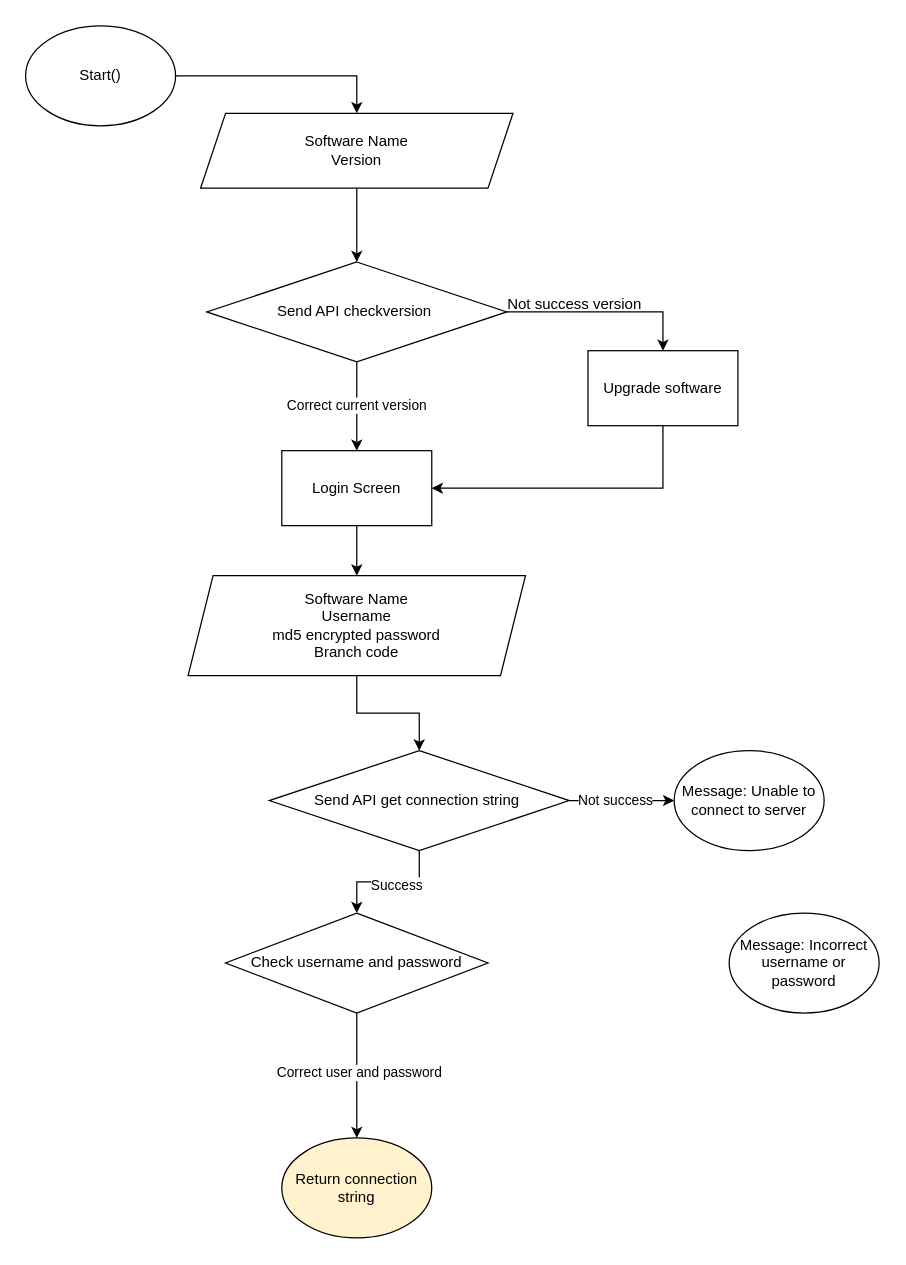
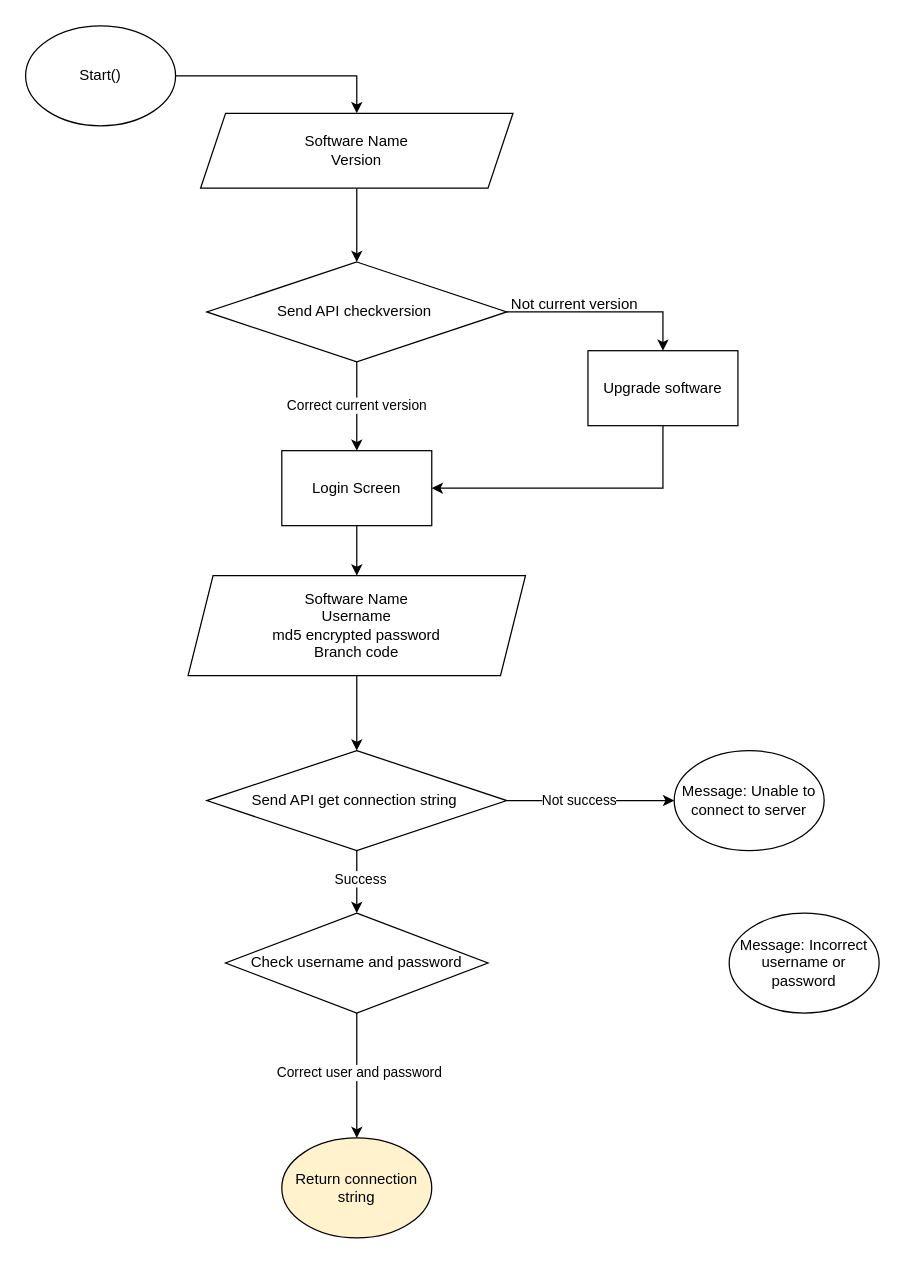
- <mxCell id="27" value="Not success version" style="text;html=1;align=center;verticalAlign=middle;resizable=0;points=[];autosize=1;strokeColor=none;fillColor=none;" vertex="1" parent="1"><mxGeometry x="399" y="228" width="120" height="30" as="geometry" /></mxCell>
+ <mxCell id="27" value="Not current version" style="text;html=1;align=center;verticalAlign=middle;resizable=0;points=[];autosize=1;strokeColor=none;fillColor=none;" vertex="1" parent="1"><mxGeometry x="399" y="228" width="120" height="30" as="geometry" /></mxCell>
- <mxCell id="20" value="Send API get connection string&amp;nbsp;" style="rhombus;whiteSpace=wrap;html=1;" vertex="1" parent="1"><mxGeometry x="215" y="600" width="240" height="80" as="geometry" /></mxCell>
+ <mxCell id="20" value="Send API get connection string&amp;nbsp;" style="rhombus;whiteSpace=wrap;html=1;" vertex="1" parent="1"><mxGeometry x="165" y="600" width="240" height="80" as="geometry" /></mxCell>
